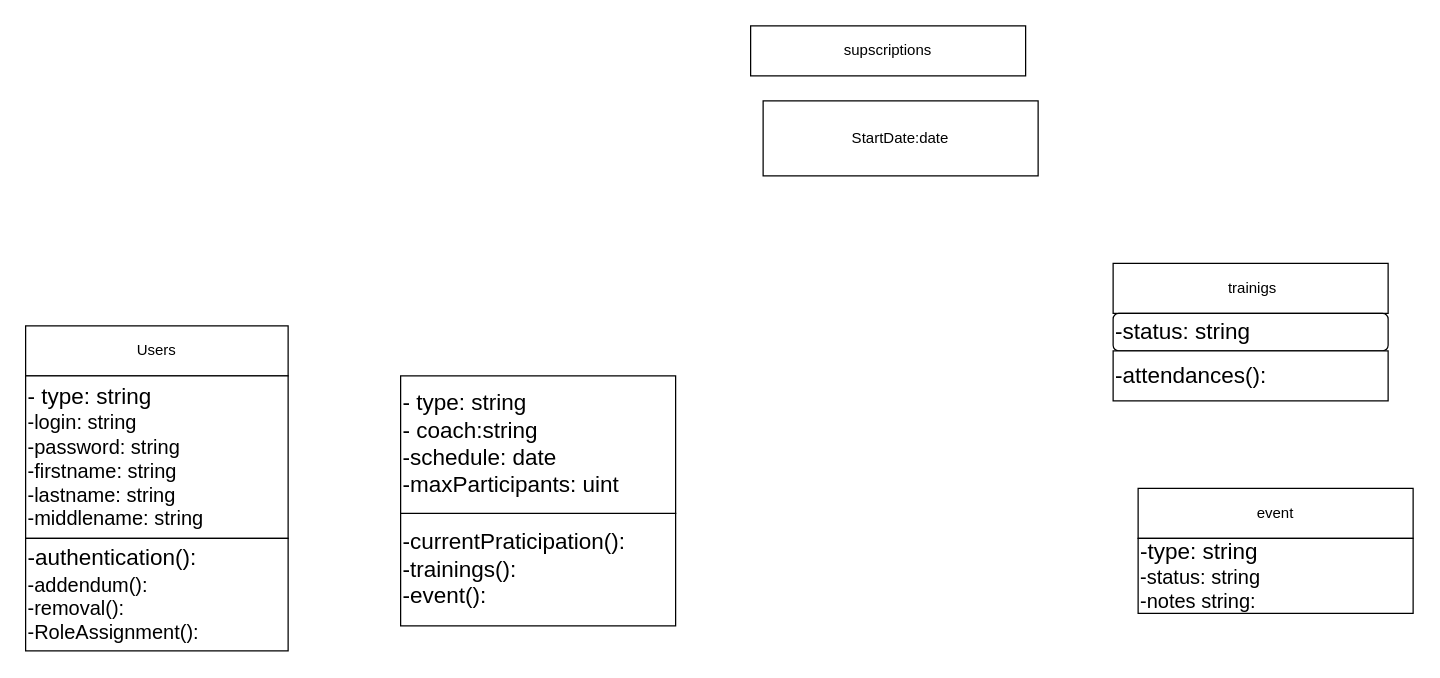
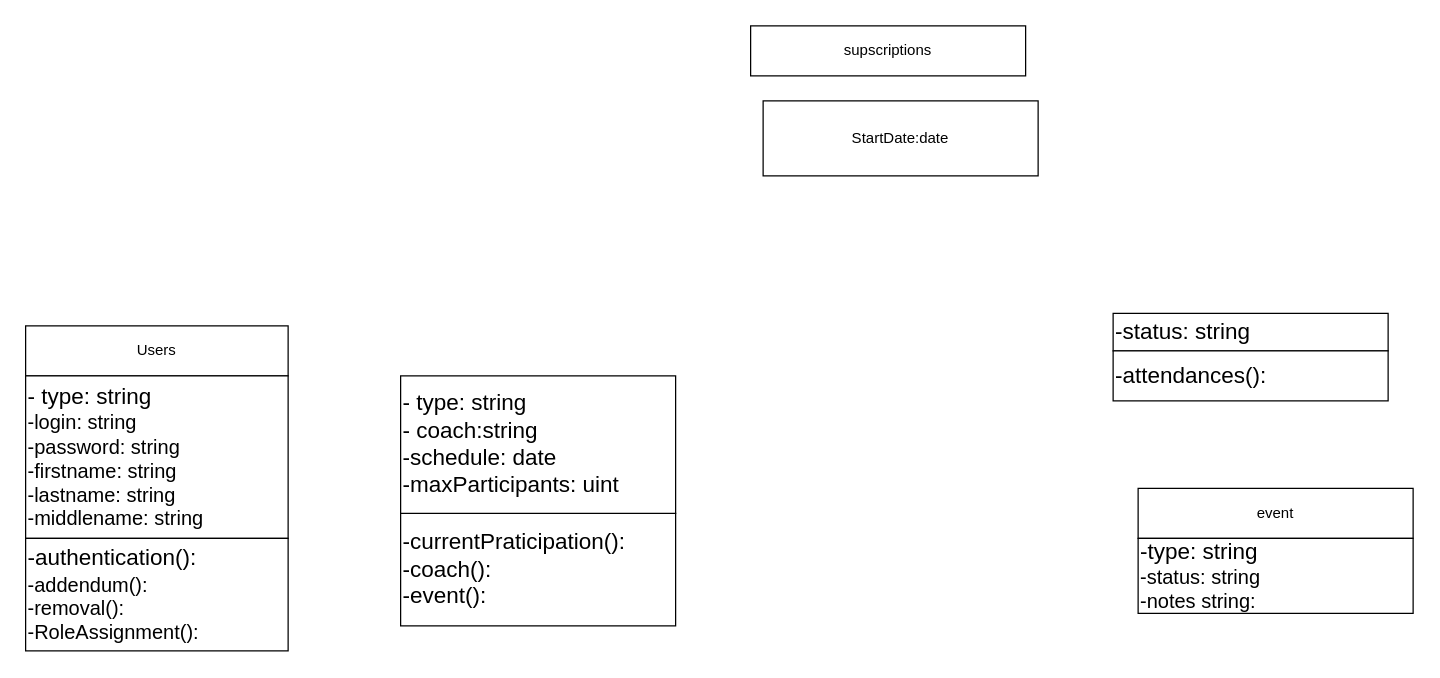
- <mxCell id="7" value="&amp;nbsp;trainigs" style="whiteSpace=wrap;html=1;" vertex="1" parent="1"><mxGeometry x="890" y="210" width="220" height="40" as="geometry" /></mxCell>
- <mxCell id="8" value="&lt;font style=&quot;font-size: 18px;&quot;&gt;-status: string&lt;/font&gt;" style="whiteSpace=wrap;html=1;align=left;rounded=1;" vertex="1" parent="1"><mxGeometry x="890" y="250" width="220" height="30" as="geometry" /></mxCell>
+ <mxCell id="8" value="&lt;font style=&quot;font-size: 18px;&quot;&gt;-status: string&lt;/font&gt;" style="rounded=0;whiteSpace=wrap;html=1;align=left;" vertex="1" parent="1"><mxGeometry x="890" y="250" width="220" height="30" as="geometry" /></mxCell>
- <mxCell id="5" value="&lt;span style=&quot;font-size: 18px;&quot;&gt;-currentPraticipation():&lt;/span&gt;&lt;div&gt;&lt;span style=&quot;font-size: 18px;&quot;&gt;-trainings():&lt;/span&gt;&lt;/div&gt;&lt;div&gt;&lt;span style=&quot;font-size: 18px;&quot;&gt;-event():&lt;/span&gt;&lt;/div&gt;" style="rounded=0;whiteSpace=wrap;html=1;align=left;" parent="1" vertex="1"><mxGeometry x="320" y="410" width="220" height="90" as="geometry" /></mxCell>
+ <mxCell id="5" value="&lt;span style=&quot;font-size: 18px;&quot;&gt;-currentPraticipation():&lt;/span&gt;&lt;div&gt;&lt;span style=&quot;font-size: 18px;&quot;&gt;-coach():&lt;/span&gt;&lt;/div&gt;&lt;div&gt;&lt;span style=&quot;font-size: 18px;&quot;&gt;-event():&lt;/span&gt;&lt;/div&gt;" style="rounded=0;whiteSpace=wrap;html=1;align=left;" parent="1" vertex="1"><mxGeometry x="320" y="410" width="220" height="90" as="geometry" /></mxCell>
